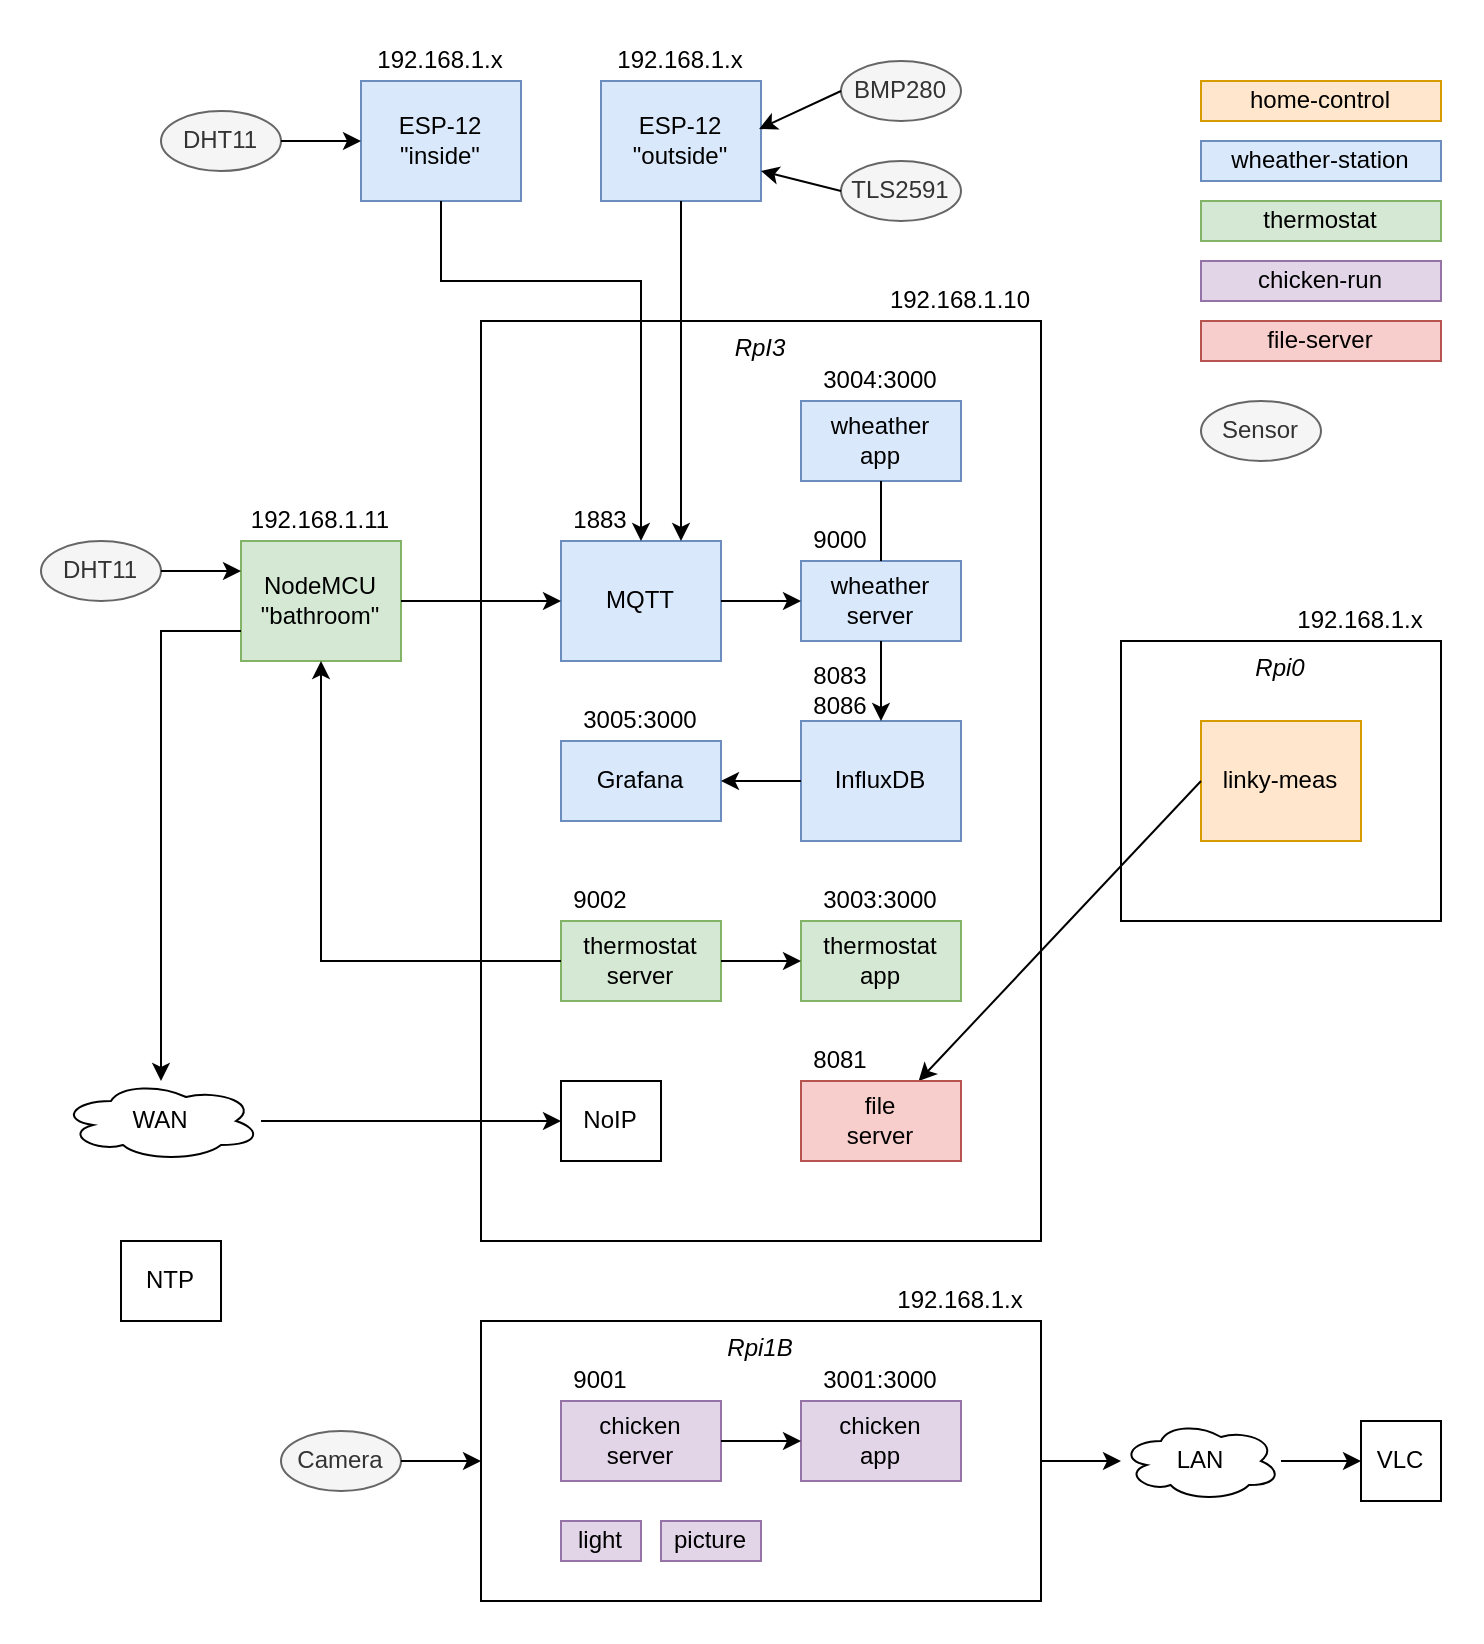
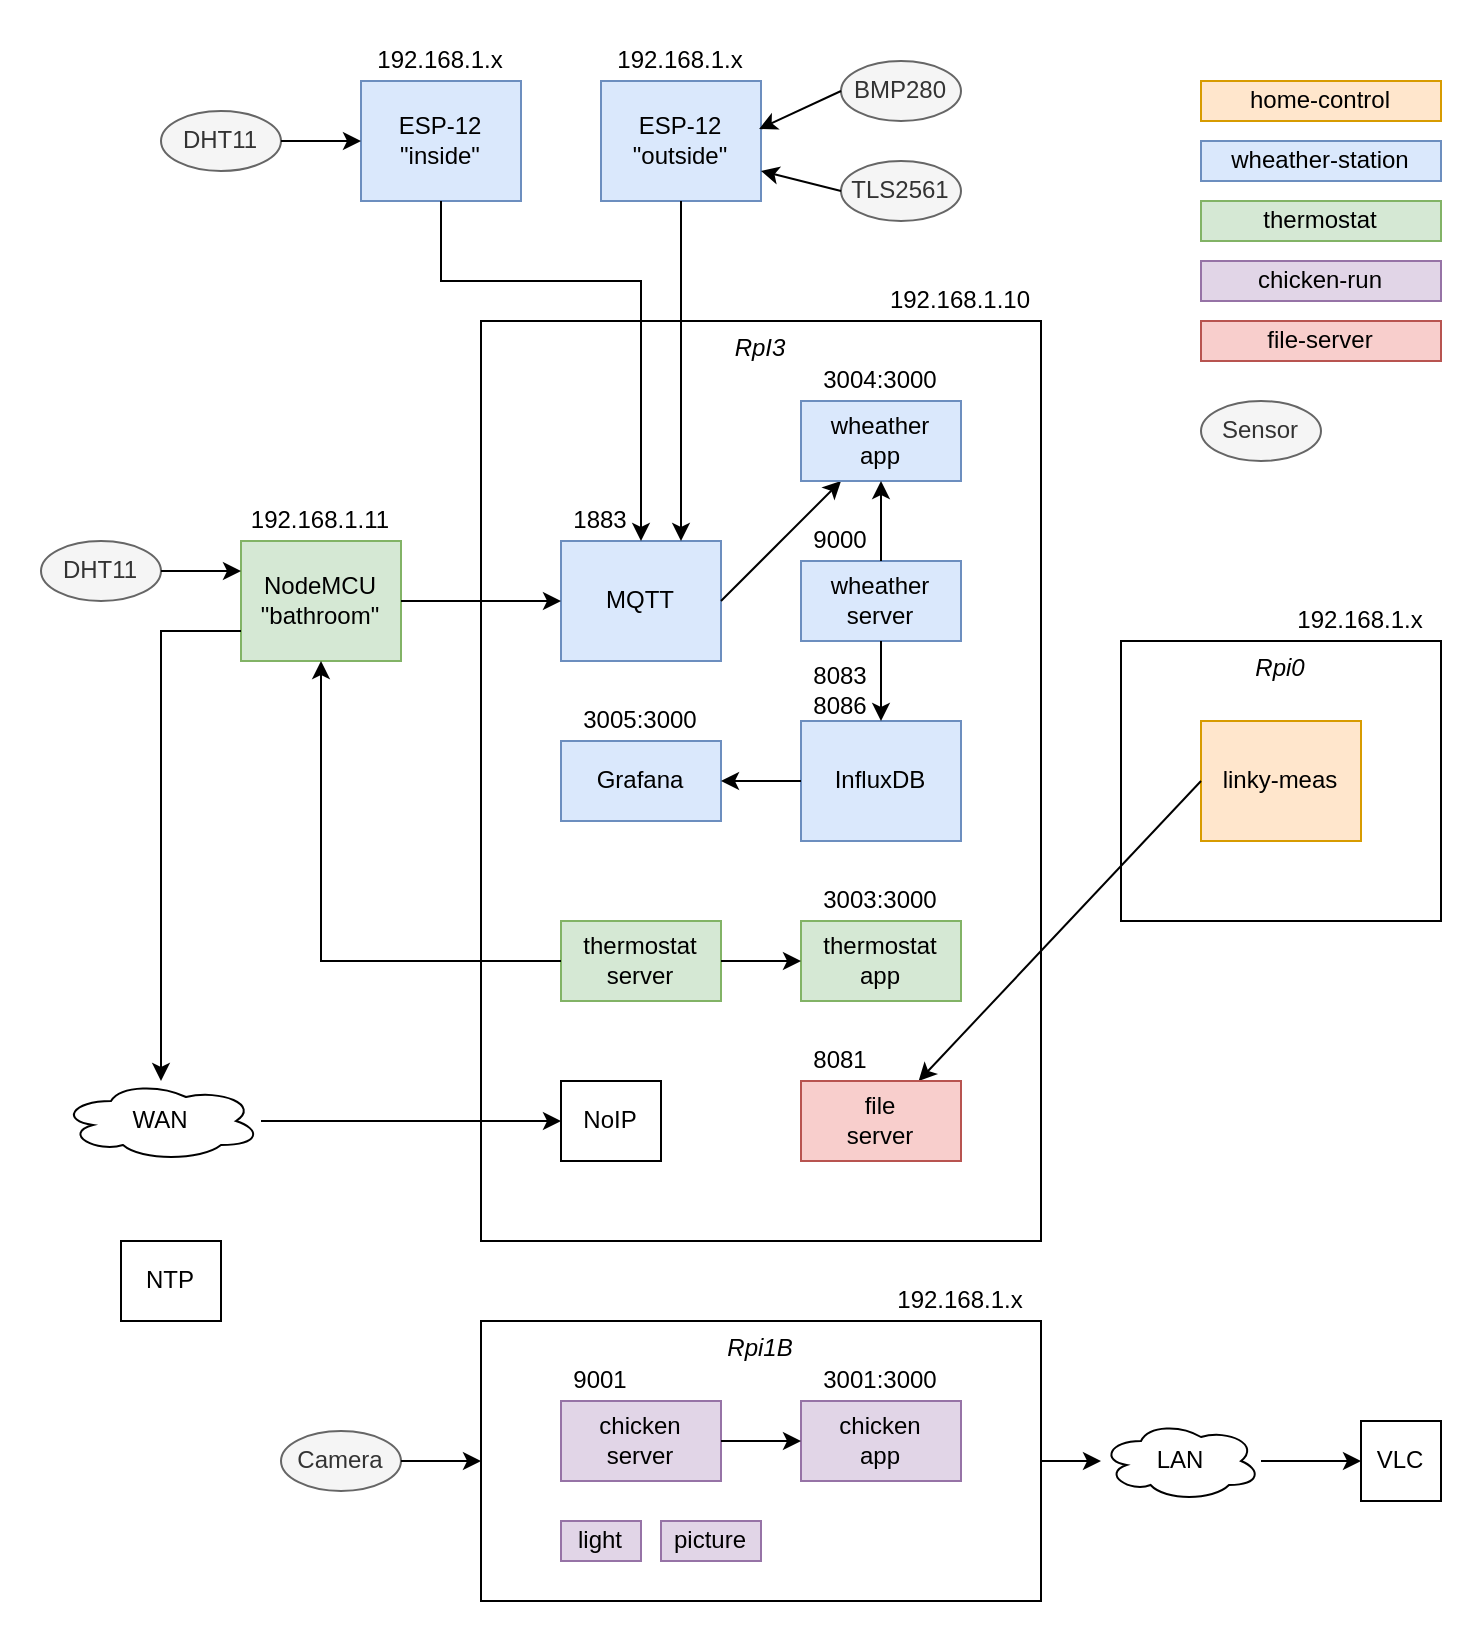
- <mxCell id="53" value="TLS2591" style="ellipse;whiteSpace=wrap;html=1;fillColor=#f5f5f5;fontColor=#333333;strokeColor=#666666;" parent="1" vertex="1"><mxGeometry x="420" y="80" width="60" height="30" as="geometry" /></mxCell>
+ <mxCell id="53" value="TLS2561" style="ellipse;whiteSpace=wrap;html=1;fillColor=#f5f5f5;fontColor=#333333;strokeColor=#666666;" parent="1" vertex="1"><mxGeometry x="420" y="80" width="60" height="30" as="geometry" /></mxCell>
- <mxCell id="30" value="" style="endArrow=none;html=1;rounded=0;exitX=0.5;exitY=0;exitDx=0;exitDy=0;" parent="1" source="26" target="29" edge="1"><mxGeometry width="50" height="50" relative="1" as="geometry"><mxPoint x="450" y="330" as="sourcePoint" /><mxPoint x="450" y="370" as="targetPoint" /></mxGeometry></mxCell>
+ <mxCell id="30" value="" style="endArrow=classic;html=1;rounded=0;exitX=0.5;exitY=0;exitDx=0;exitDy=0;" parent="1" source="26" target="29" edge="1"><mxGeometry width="50" height="50" relative="1" as="geometry"><mxPoint x="450" y="330" as="sourcePoint" /><mxPoint x="450" y="370" as="targetPoint" /></mxGeometry></mxCell>
- <mxCell id="28" value="" style="endArrow=classic;html=1;rounded=0;exitX=1;exitY=0.5;exitDx=0;exitDy=0;entryX=0;entryY=0.5;entryDx=0;entryDy=0;" parent="1" source="12" target="26" edge="1"><mxGeometry width="50" height="50" relative="1" as="geometry"><mxPoint x="450" y="330" as="sourcePoint" /><mxPoint x="450" y="390" as="targetPoint" /></mxGeometry></mxCell>
+ <mxCell id="28" value="" style="endArrow=classic;html=1;rounded=0;exitX=1;exitY=0.5;exitDx=0;exitDy=0;" parent="1" source="12" target="29" edge="1"><mxGeometry width="50" height="50" relative="1" as="geometry"><mxPoint x="450" y="330" as="sourcePoint" /><mxPoint x="450" y="390" as="targetPoint" /></mxGeometry></mxCell>
- <mxCell id="59" value="9002" style="text;html=1;align=center;verticalAlign=middle;whiteSpace=wrap;rounded=0;" parent="1" vertex="1"><mxGeometry x="280" y="440" width="40" height="20" as="geometry" /></mxCell>
- <mxCell id="66" value="LAN" style="ellipse;shape=cloud;whiteSpace=wrap;html=1;" parent="1" vertex="1"><mxGeometry x="560" y="710" width="80" height="40" as="geometry" /></mxCell>
+ <mxCell id="66" value="LAN" style="ellipse;shape=cloud;whiteSpace=wrap;html=1;" parent="1" vertex="1"><mxGeometry x="550" y="710" width="80" height="40" as="geometry" /></mxCell>
